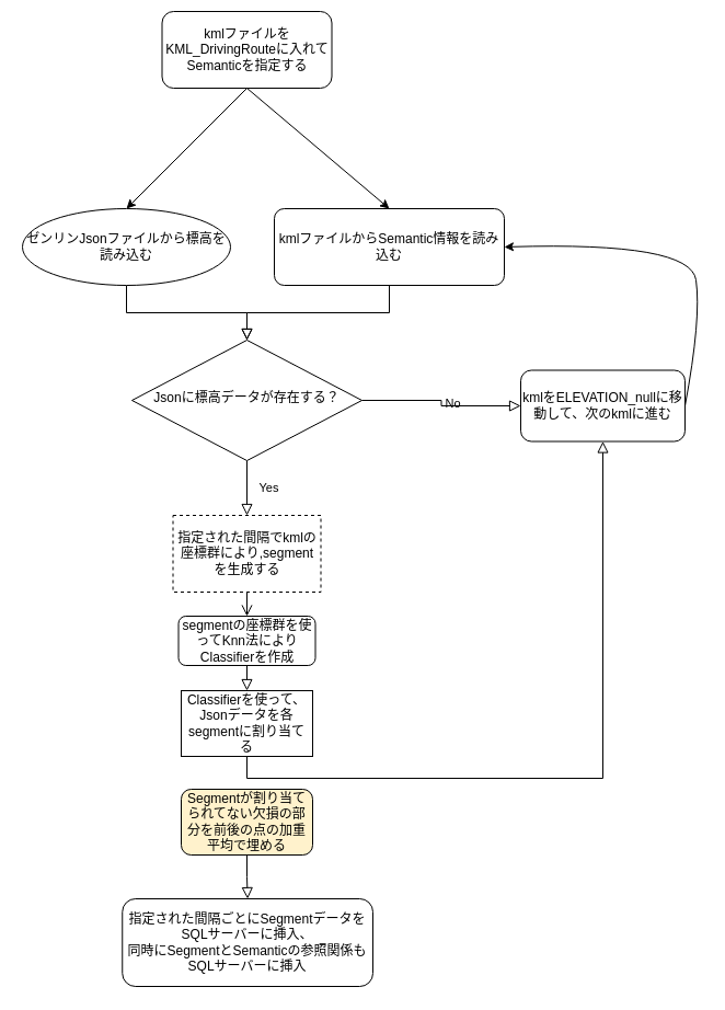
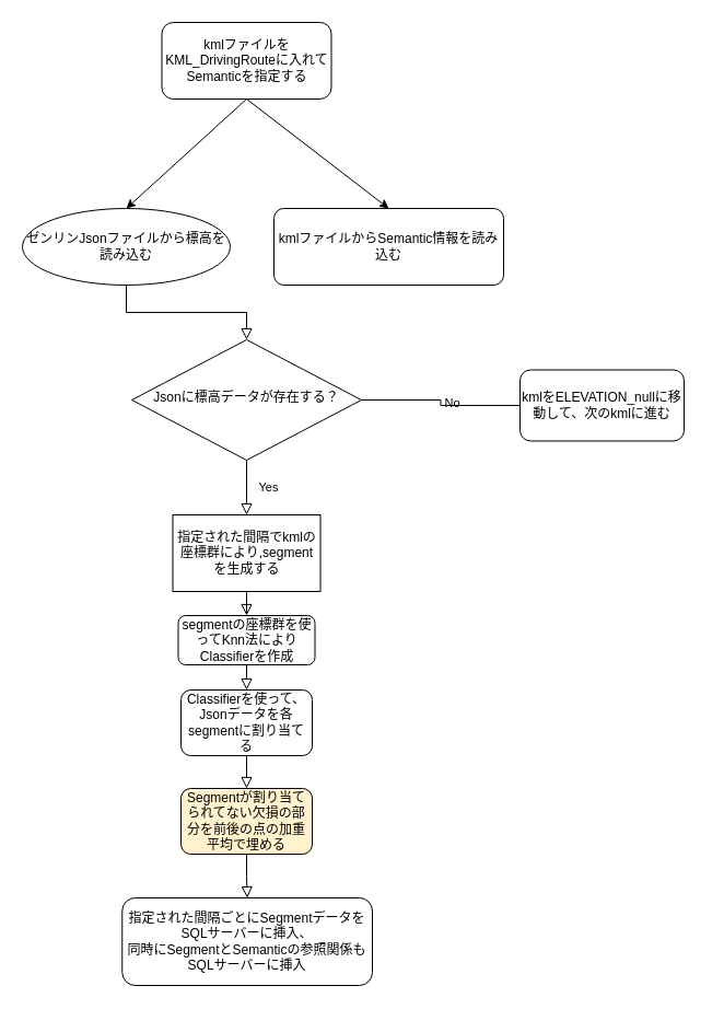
- <mxCell id="12" value="kmlファイルをKML_DrivingRouteに入れて&lt;br&gt;Semanticを指定する" style="rounded=1;whiteSpace=wrap;html=1;" parent="1" vertex="1"><mxGeometry x="147.5" y="10" width="155" height="70" as="geometry" /></mxCell>
+ <mxCell id="12" value="kmlファイルをKML_DrivingRouteに入れて&lt;br&gt;Semanticを指定する" style="rounded=1;whiteSpace=wrap;html=1;" parent="1" vertex="1"><mxGeometry x="147.5" y="20" width="155" height="70" as="geometry" /></mxCell>
- <mxCell id="15" value="" style="curved=1;endArrow=classic;html=1;rounded=0;exitX=1;exitY=0.5;exitDx=0;exitDy=0;entryX=1;entryY=0.5;entryDx=0;entryDy=0;" parent="1" source="7" target="10" edge="1"><mxGeometry width="50" height="50" relative="1" as="geometry"><mxPoint x="590" y="290" as="sourcePoint" /><mxPoint x="640" y="240" as="targetPoint" /><Array as="points"><mxPoint x="640" y="290" /><mxPoint x="630" y="220" /></Array></mxGeometry></mxCell>
- <mxCell id="11" value="" style="rounded=0;html=1;jettySize=auto;orthogonalLoop=1;fontSize=11;endArrow=block;endFill=0;endSize=8;strokeWidth=1;shadow=0;labelBackgroundColor=none;edgeStyle=orthogonalEdgeStyle;exitX=0.5;exitY=1;exitDx=0;exitDy=0;entryX=0.5;entryY=0;entryDx=0;entryDy=0;" parent="1" source="10" target="6" edge="1"><mxGeometry relative="1" as="geometry"><mxPoint x="150" y="260" as="sourcePoint" /><mxPoint x="220" y="310" as="targetPoint" /></mxGeometry></mxCell>
- <mxCell id="5" value="No" style="edgeStyle=orthogonalEdgeStyle;rounded=0;html=1;jettySize=auto;orthogonalLoop=1;fontSize=11;endArrow=block;endFill=0;endSize=8;strokeWidth=1;shadow=0;labelBackgroundColor=none;" parent="1" source="6" target="7" edge="1"><mxGeometry y="10" relative="1" as="geometry"><mxPoint as="offset" /></mxGeometry></mxCell>
+ <mxCell id="5" value="No" style="edgeStyle=orthogonalEdgeStyle;rounded=0;html=1;jettySize=auto;orthogonalLoop=1;fontSize=11;endArrow=none;endFill=0;endSize=8;strokeWidth=1;shadow=0;labelBackgroundColor=none;" parent="1" source="6" target="7" edge="1"><mxGeometry y="10" relative="1" as="geometry"><mxPoint as="offset" /></mxGeometry></mxCell>
- <mxCell id="16" value="&lt;span style=&quot;&quot;&gt;指定された間隔でkmlの座標群により,segmentを生成する&lt;/span&gt;" style="rounded=0;whiteSpace=wrap;html=1;dashed=1;" parent="1" vertex="1"><mxGeometry x="157.5" y="470" width="135" height="70" as="geometry" /></mxCell>
+ <mxCell id="16" value="&lt;span style=&quot;&quot;&gt;指定された間隔でkmlの座標群により,segmentを生成する&lt;/span&gt;" style="rounded=0;whiteSpace=wrap;html=1;" parent="1" vertex="1"><mxGeometry x="157.5" y="470" width="135" height="70" as="geometry" /></mxCell>
- <mxCell id="8" value="" style="rounded=0;html=1;jettySize=auto;orthogonalLoop=1;fontSize=11;endArrow=open;endFill=0;endSize=8;strokeWidth=1;shadow=0;labelBackgroundColor=none;edgeStyle=orthogonalEdgeStyle;exitX=0.5;exitY=1;exitDx=0;exitDy=0;" parent="1" source="16" target="9" edge="1"><mxGeometry x="0.333" y="20" relative="1" as="geometry"><mxPoint as="offset" /><mxPoint x="225.1" y="619.933" as="sourcePoint" /></mxGeometry></mxCell>
+ <mxCell id="8" value="" style="rounded=0;html=1;jettySize=auto;orthogonalLoop=1;fontSize=11;endArrow=block;endFill=0;endSize=8;strokeWidth=1;shadow=0;labelBackgroundColor=none;edgeStyle=orthogonalEdgeStyle;exitX=0.5;exitY=1;exitDx=0;exitDy=0;" parent="1" source="16" target="9" edge="1"><mxGeometry x="0.333" y="20" relative="1" as="geometry"><mxPoint as="offset" /><mxPoint x="225.1" y="619.933" as="sourcePoint" /></mxGeometry></mxCell>
- <mxCell id="17" value="Classifierを使って、Jsonデータを各segmentに割り当てる" style="whiteSpace=wrap;html=1;rounded=0;" parent="1" vertex="1"><mxGeometry x="165" y="630" width="120" height="60" as="geometry" /></mxCell>
+ <mxCell id="17" value="Classifierを使って、Jsonデータを各segmentに割り当てる" style="rounded=1;whiteSpace=wrap;html=1;" parent="1" vertex="1"><mxGeometry x="165" y="630" width="120" height="60" as="geometry" /></mxCell>
- <mxCell id="20" value="" style="rounded=0;html=1;jettySize=auto;orthogonalLoop=1;fontSize=11;endArrow=block;endFill=0;endSize=8;strokeWidth=1;shadow=0;labelBackgroundColor=none;edgeStyle=orthogonalEdgeStyle;exitX=0.5;exitY=1;exitDx=0;exitDy=0;" parent="1" source="17" target="7" edge="1"><mxGeometry x="0.333" y="20" relative="1" as="geometry"><mxPoint as="offset" /><mxPoint x="370" y="640" as="sourcePoint" /><mxPoint x="370" y="690" as="targetPoint" /></mxGeometry></mxCell>
+ <mxCell id="20" value="" style="rounded=0;html=1;jettySize=auto;orthogonalLoop=1;fontSize=11;endArrow=block;endFill=0;endSize=8;strokeWidth=1;shadow=0;labelBackgroundColor=none;edgeStyle=orthogonalEdgeStyle;entryX=0.5;entryY=0;entryDx=0;entryDy=0;exitX=0.5;exitY=1;exitDx=0;exitDy=0;" parent="1" source="17" target="19" edge="1"><mxGeometry x="0.333" y="20" relative="1" as="geometry"><mxPoint as="offset" /><mxPoint x="370" y="640" as="sourcePoint" /><mxPoint x="370" y="690" as="targetPoint" /></mxGeometry></mxCell>
